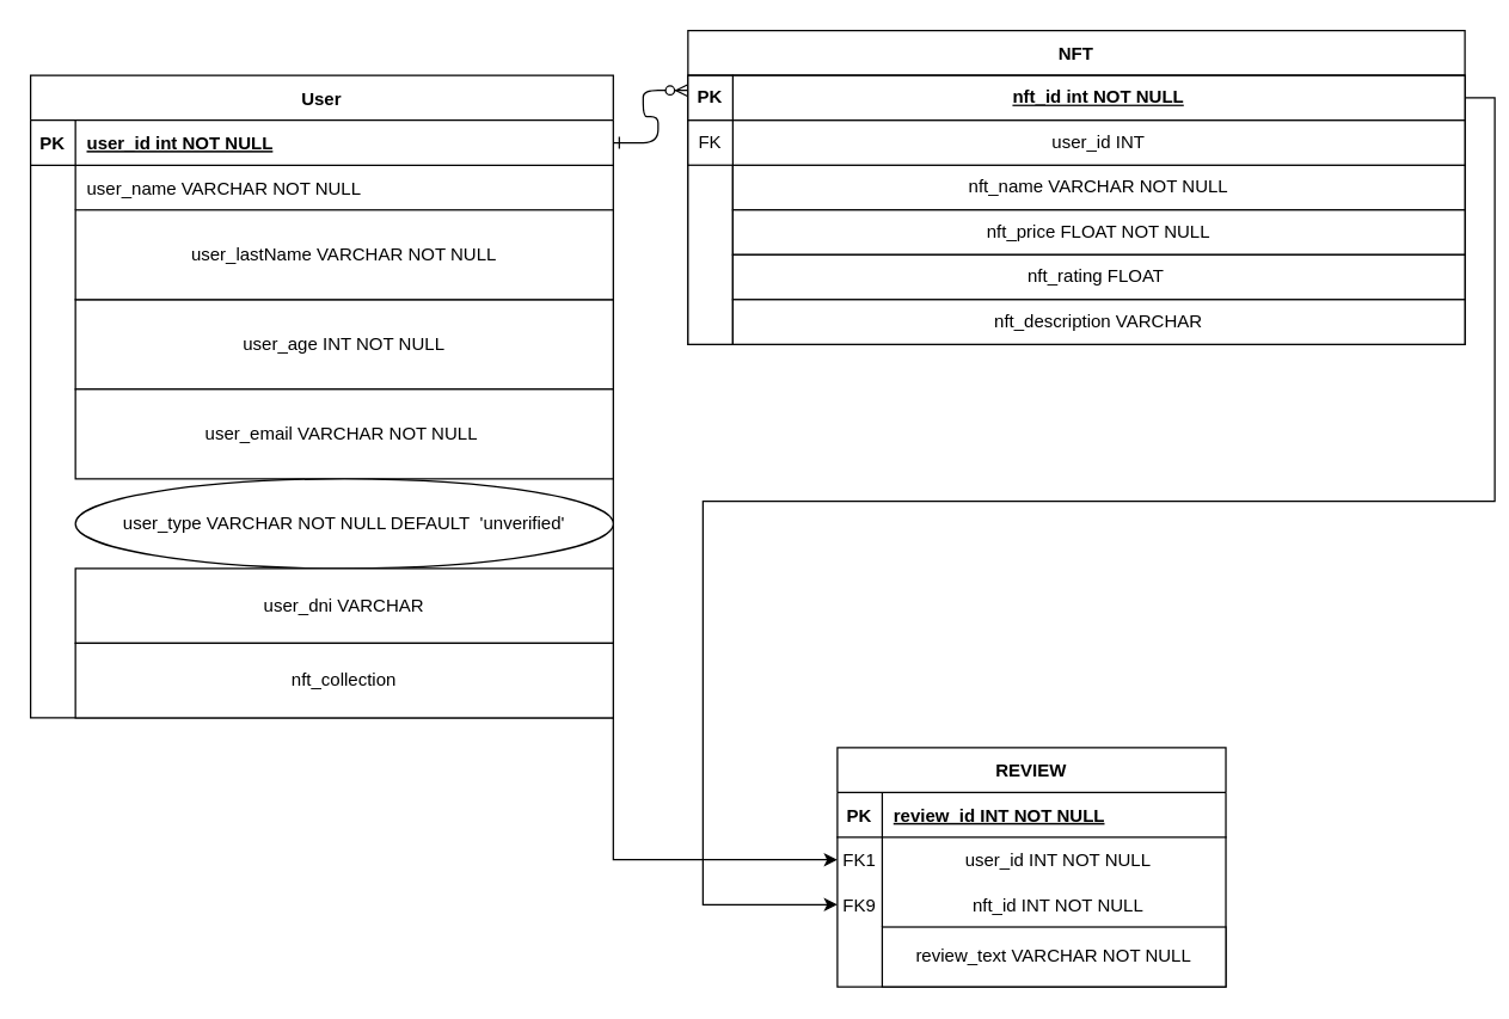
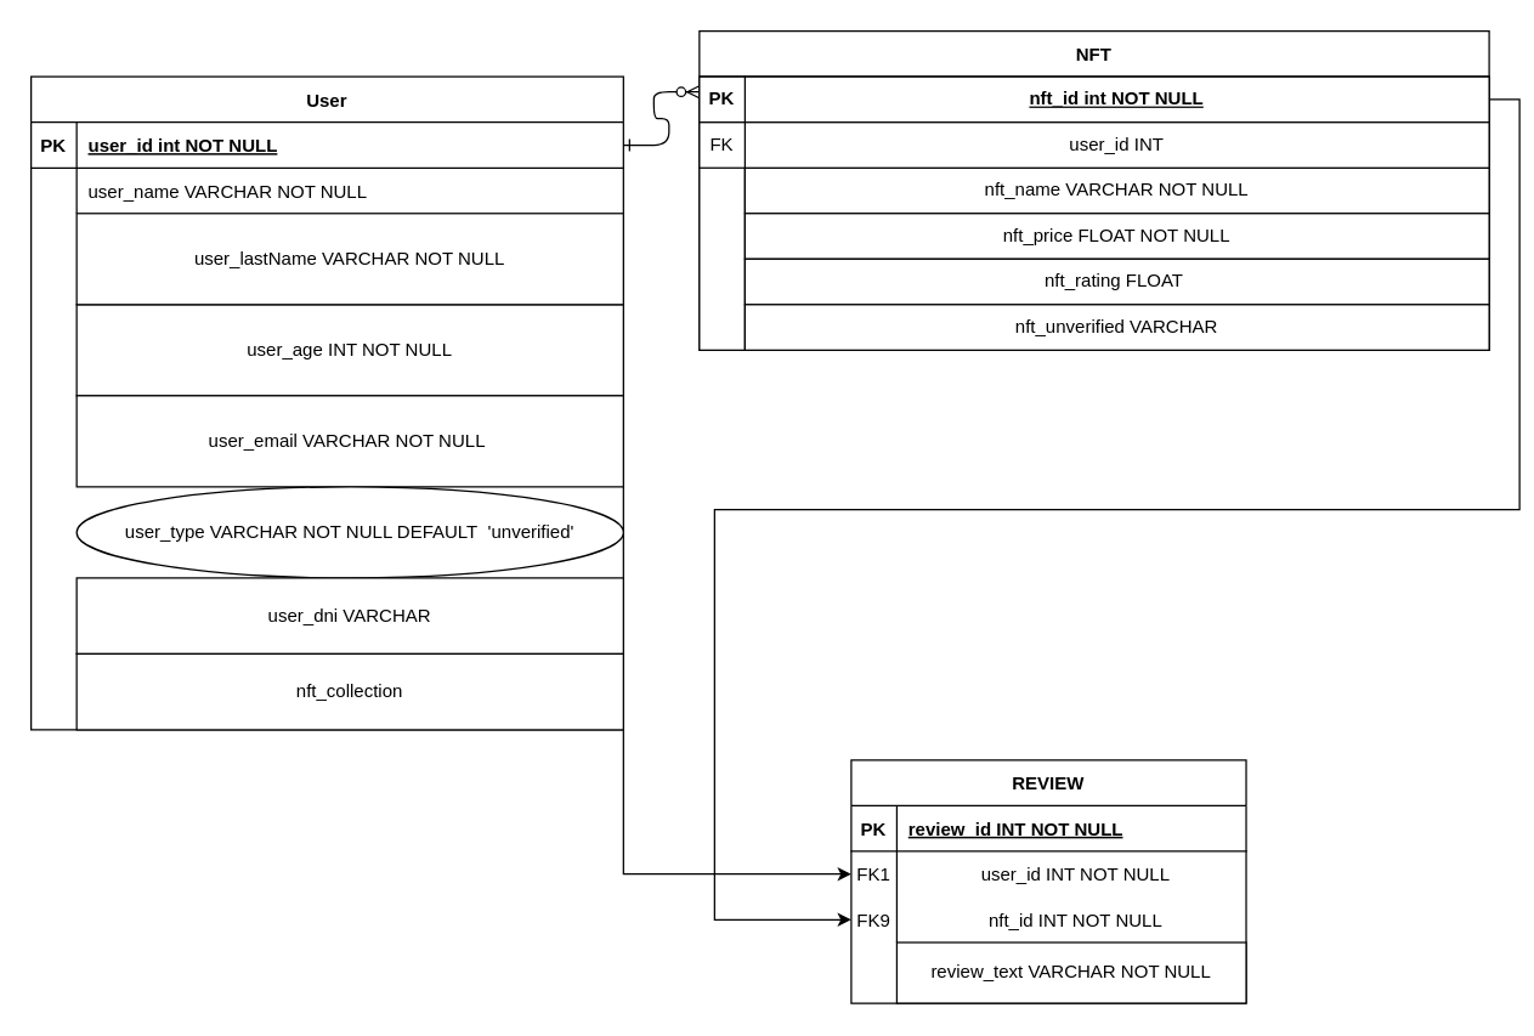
- <mxCell id="39" value="nft_description VARCHAR" style="rounded=0;whiteSpace=wrap;html=1;labelBackgroundColor=#FFFFFF;fillStyle=solid;fillColor=#FFFFFF;" vertex="1" parent="1"><mxGeometry x="490" y="200" width="490" height="30" as="geometry" /></mxCell>
+ <mxCell id="39" value="nft_unverified VARCHAR" style="rounded=0;whiteSpace=wrap;html=1;labelBackgroundColor=#FFFFFF;fillStyle=solid;fillColor=#FFFFFF;" vertex="1" parent="1"><mxGeometry x="490" y="200" width="490" height="30" as="geometry" /></mxCell>
